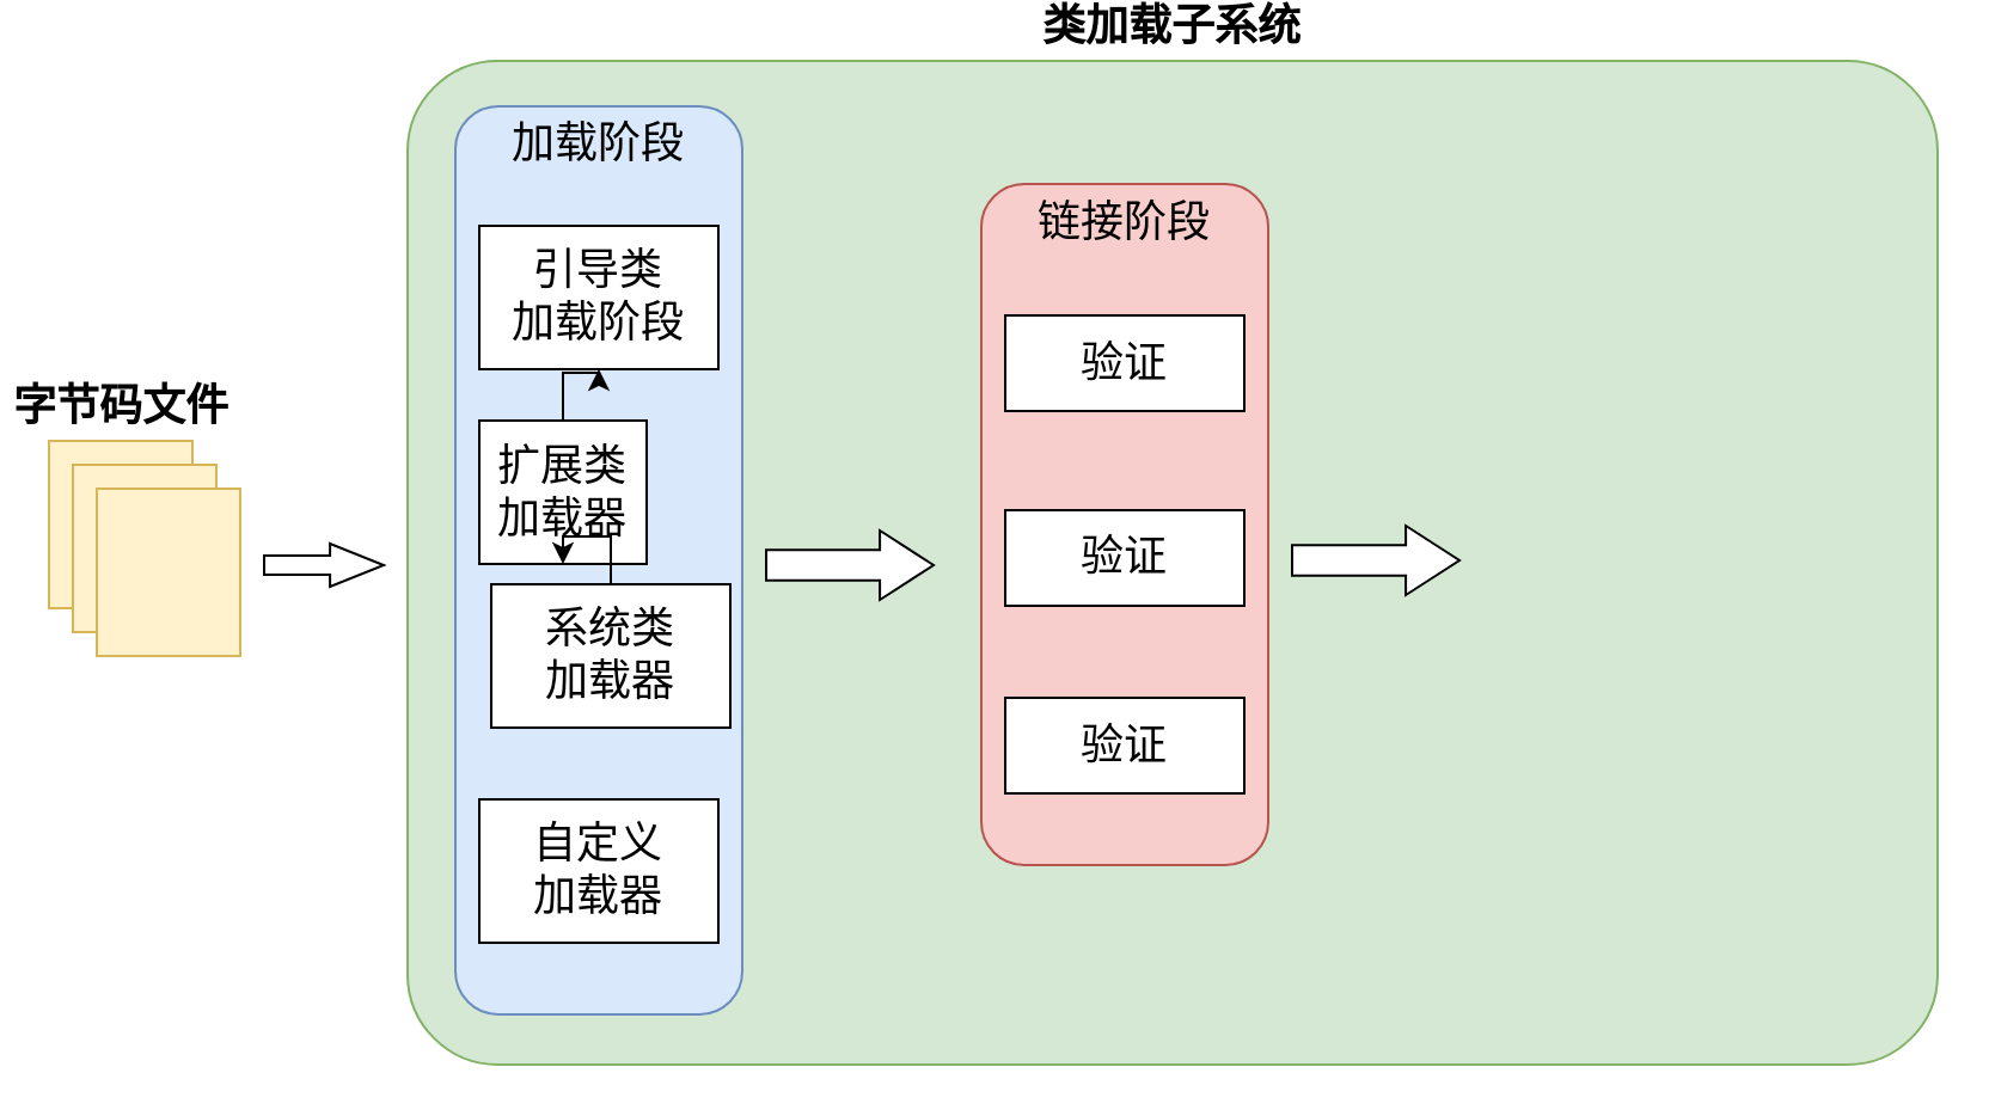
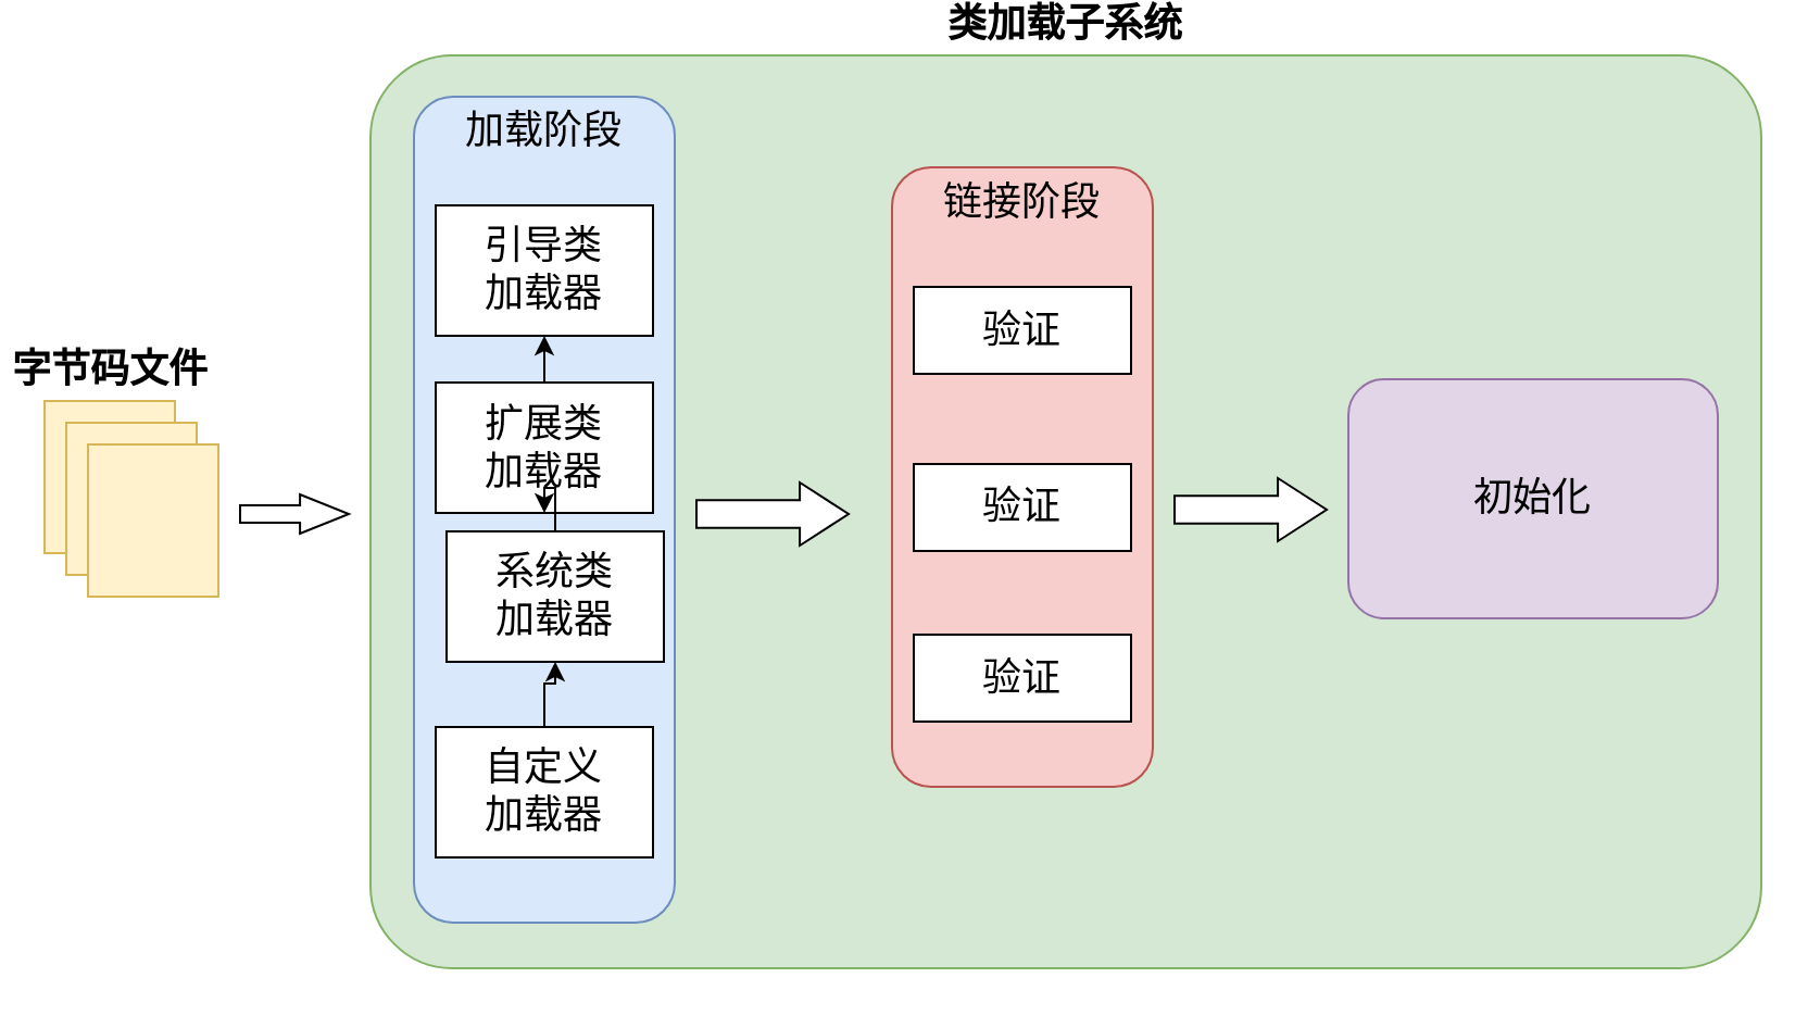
- <mxCell id="8" value="引导类&lt;br&gt;加载阶段" style="rounded=0;whiteSpace=wrap;html=1;fontSize=18;fillColor=#FFFFFF;align=center;" vertex="1" parent="1"><mxGeometry x="200" y="89" width="100" height="60" as="geometry" /></mxCell>
+ <mxCell id="8" value="引导类&lt;br&gt;加载器" style="rounded=0;whiteSpace=wrap;html=1;fontSize=18;fillColor=#FFFFFF;align=center;" vertex="1" parent="1"><mxGeometry x="200" y="89" width="100" height="60" as="geometry" /></mxCell>
- <mxCell id="10" value="扩展类&lt;br&gt;加载器" style="rounded=0;whiteSpace=wrap;html=1;fontSize=18;fillColor=#FFFFFF;align=center;" vertex="1" parent="1"><mxGeometry x="200" y="170.5" width="70" height="60" as="geometry" /></mxCell>
+ <mxCell id="10" value="扩展类&lt;br&gt;加载器" style="rounded=0;whiteSpace=wrap;html=1;fontSize=18;fillColor=#FFFFFF;align=center;" vertex="1" parent="1"><mxGeometry x="200" y="170.5" width="100" height="60" as="geometry" /></mxCell>
+ <mxCell id="19" value="初始化" style="rounded=1;whiteSpace=wrap;html=1;fontSize=18;fillColor=#e1d5e7;align=center;strokeColor=#9673a6;" vertex="1" parent="1"><mxGeometry x="620" y="169" width="170" height="110" as="geometry" /></mxCell>
+ <mxCell id="13" style="edgeStyle=orthogonalEdgeStyle;rounded=0;orthogonalLoop=1;jettySize=auto;html=1;exitX=0.5;exitY=0;exitDx=0;exitDy=0;fontSize=18;" edge="1" parent="1" source="14" target="12"><mxGeometry relative="1" as="geometry" /></mxCell>
